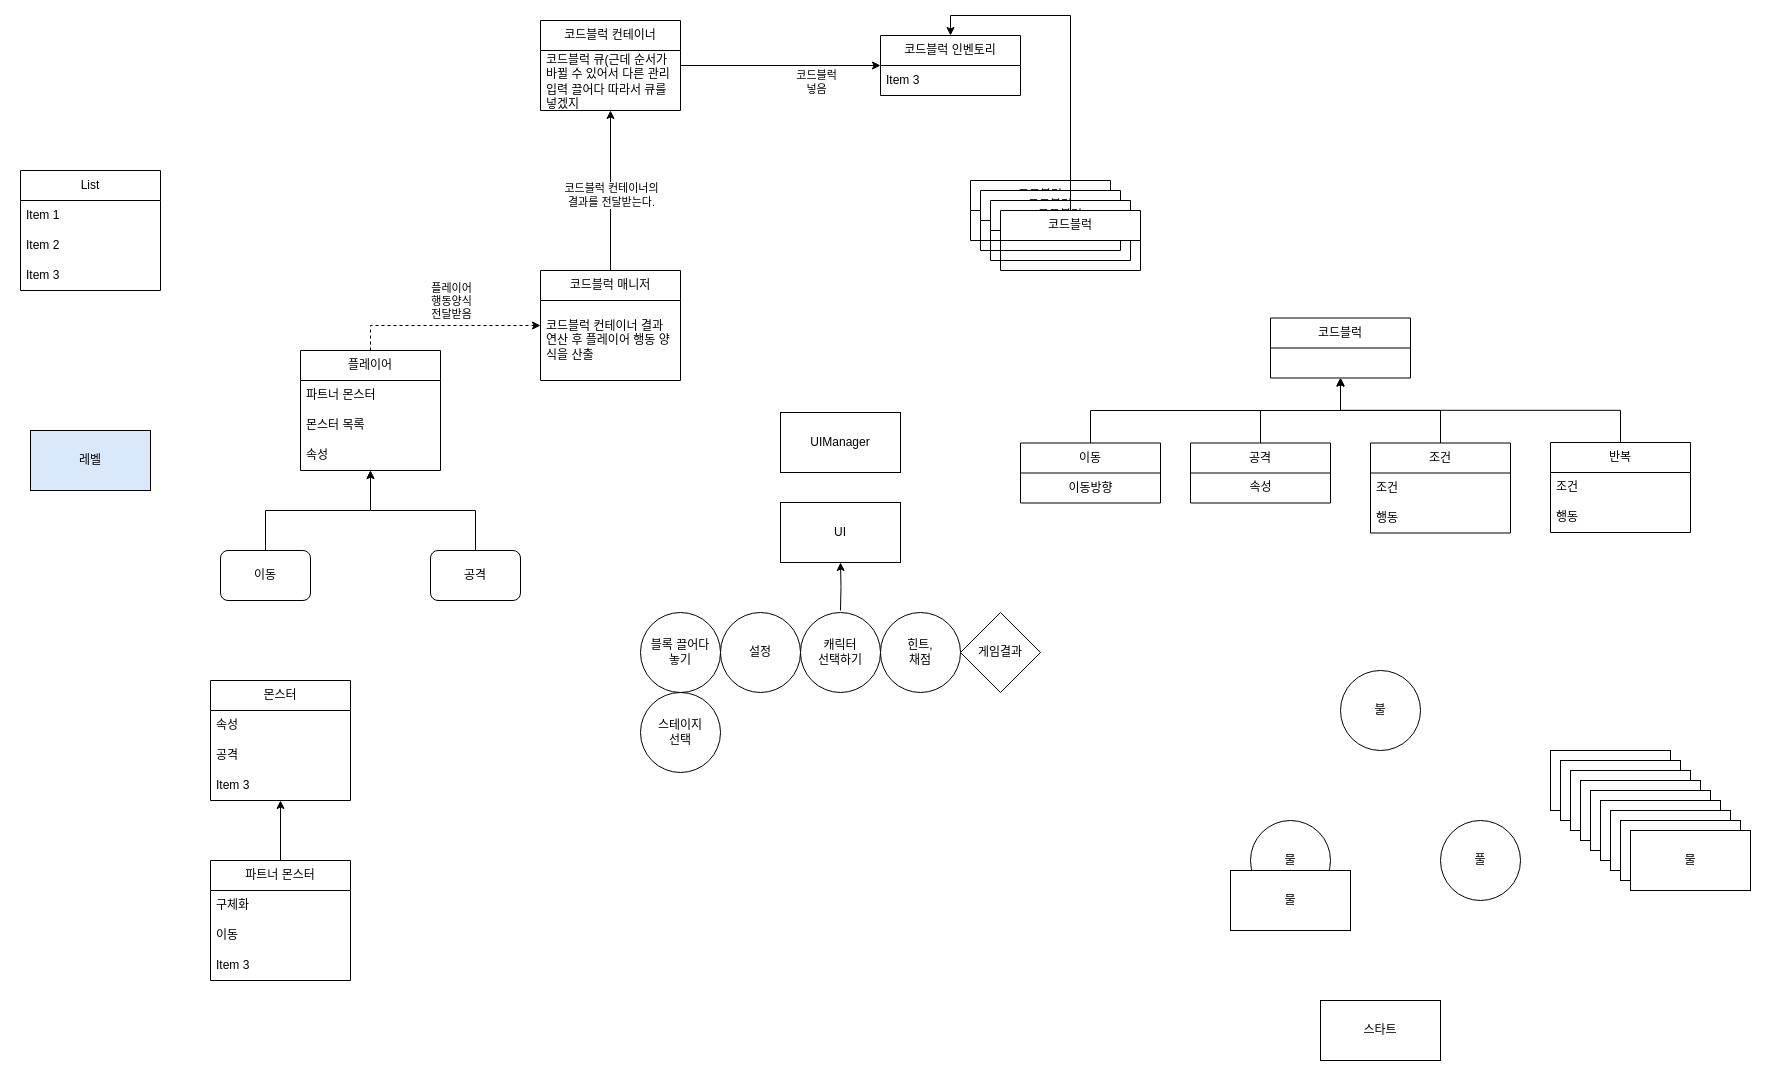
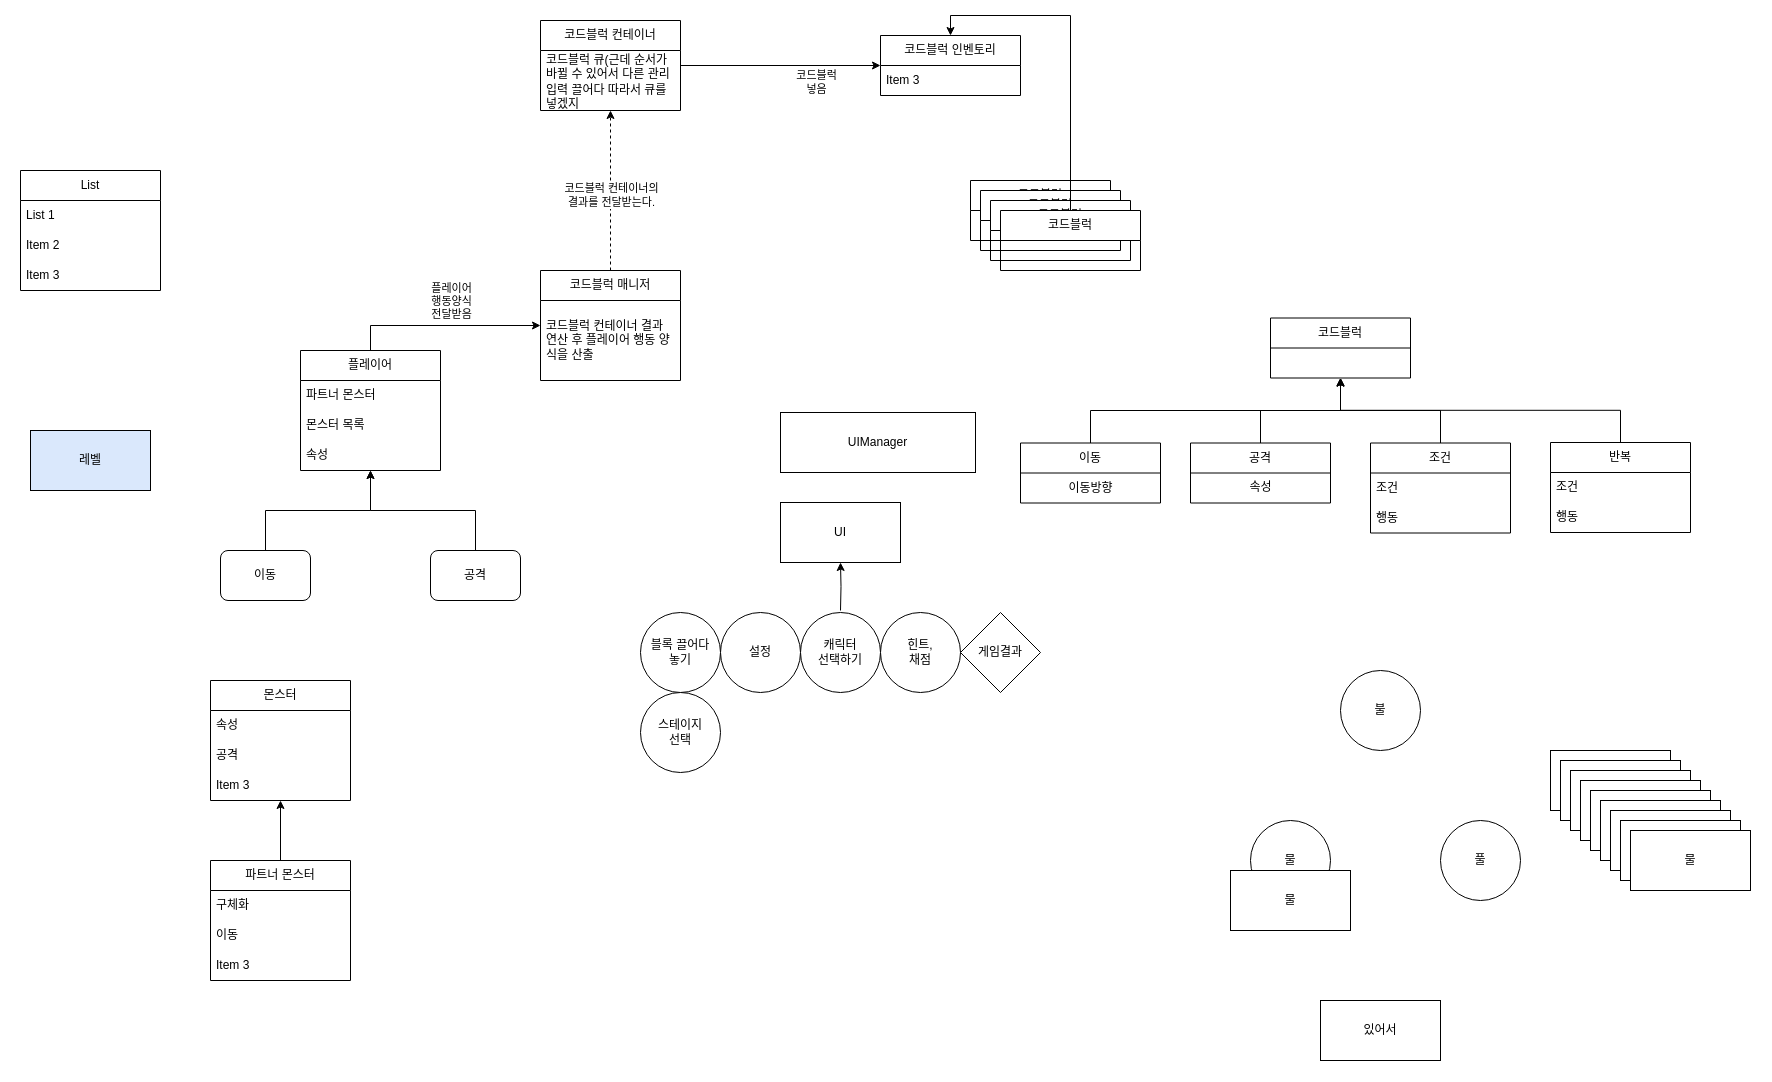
- <mxCell id="14" style="edgeStyle=orthogonalEdgeStyle;rounded=0;orthogonalLoop=1;jettySize=auto;html=1;exitX=0.5;exitY=0;exitDx=0;exitDy=0;entryX=0.5;entryY=1;entryDx=0;entryDy=0;entryPerimeter=0;" edge="1" parent="1" source="28" target="25"><mxGeometry relative="1" as="geometry"><mxPoint x="610" y="250" as="sourcePoint" /><mxPoint x="610" y="190" as="targetPoint" /><Array as="points"><mxPoint x="610" y="110" /></Array></mxGeometry></mxCell>
+ <mxCell id="14" style="edgeStyle=orthogonalEdgeStyle;rounded=0;orthogonalLoop=1;jettySize=auto;html=1;exitX=0.5;exitY=0;exitDx=0;exitDy=0;entryX=0.5;entryY=1;entryDx=0;entryDy=0;entryPerimeter=0;dashed=1;" edge="1" parent="1" source="28" target="25"><mxGeometry relative="1" as="geometry"><mxPoint x="610" y="250" as="sourcePoint" /><mxPoint x="610" y="190" as="targetPoint" /><Array as="points"><mxPoint x="610" y="110" /></Array></mxGeometry></mxCell>
- <mxCell id="68" value="Item 1" style="text;strokeColor=none;fillColor=none;align=left;verticalAlign=middle;spacingLeft=4;spacingRight=4;overflow=hidden;points=[[0,0.5],[1,0.5]];portConstraint=eastwest;rotatable=0;whiteSpace=wrap;html=1;" vertex="1" parent="67"><mxGeometry y="30" width="140" height="30" as="geometry" /></mxCell>
+ <mxCell id="68" value="List 1" style="text;strokeColor=none;fillColor=none;align=left;verticalAlign=middle;spacingLeft=4;spacingRight=4;overflow=hidden;points=[[0,0.5],[1,0.5]];portConstraint=eastwest;rotatable=0;whiteSpace=wrap;html=1;" vertex="1" parent="67"><mxGeometry y="30" width="140" height="30" as="geometry" /></mxCell>
- <mxCell id="12" value="" style="edgeStyle=orthogonalEdgeStyle;rounded=0;orthogonalLoop=1;jettySize=auto;html=1;exitX=0.5;exitY=0;exitDx=0;exitDy=0;dashed=1;" edge="1" parent="1" source="8" target="28"><mxGeometry relative="1" as="geometry"><mxPoint x="500" y="380" as="sourcePoint" /><mxPoint x="550" y="300" as="targetPoint" /></mxGeometry></mxCell>
+ <mxCell id="12" value="" style="edgeStyle=orthogonalEdgeStyle;rounded=0;orthogonalLoop=1;jettySize=auto;html=1;exitX=0.5;exitY=0;exitDx=0;exitDy=0;" edge="1" parent="1" source="8" target="28"><mxGeometry relative="1" as="geometry"><mxPoint x="500" y="380" as="sourcePoint" /><mxPoint x="550" y="300" as="targetPoint" /></mxGeometry></mxCell>
- <mxCell id="66" value="UIManager" style="rounded=0;whiteSpace=wrap;html=1;" vertex="1" parent="1"><mxGeometry x="780" y="412" width="120" height="60" as="geometry" /></mxCell>
+ <mxCell id="66" value="UIManager" style="rounded=0;whiteSpace=wrap;html=1;" vertex="1" parent="1"><mxGeometry x="780" y="412" width="195" height="60" as="geometry" /></mxCell>
- <mxCell id="48" value="스타트" style="whiteSpace=wrap;html=1;" vertex="1" parent="1"><mxGeometry x="1320" y="1000" width="120" height="60" as="geometry" /></mxCell>
+ <mxCell id="48" value="있어서" style="whiteSpace=wrap;html=1;" vertex="1" parent="1"><mxGeometry x="1320" y="1000" width="120" height="60" as="geometry" /></mxCell>
